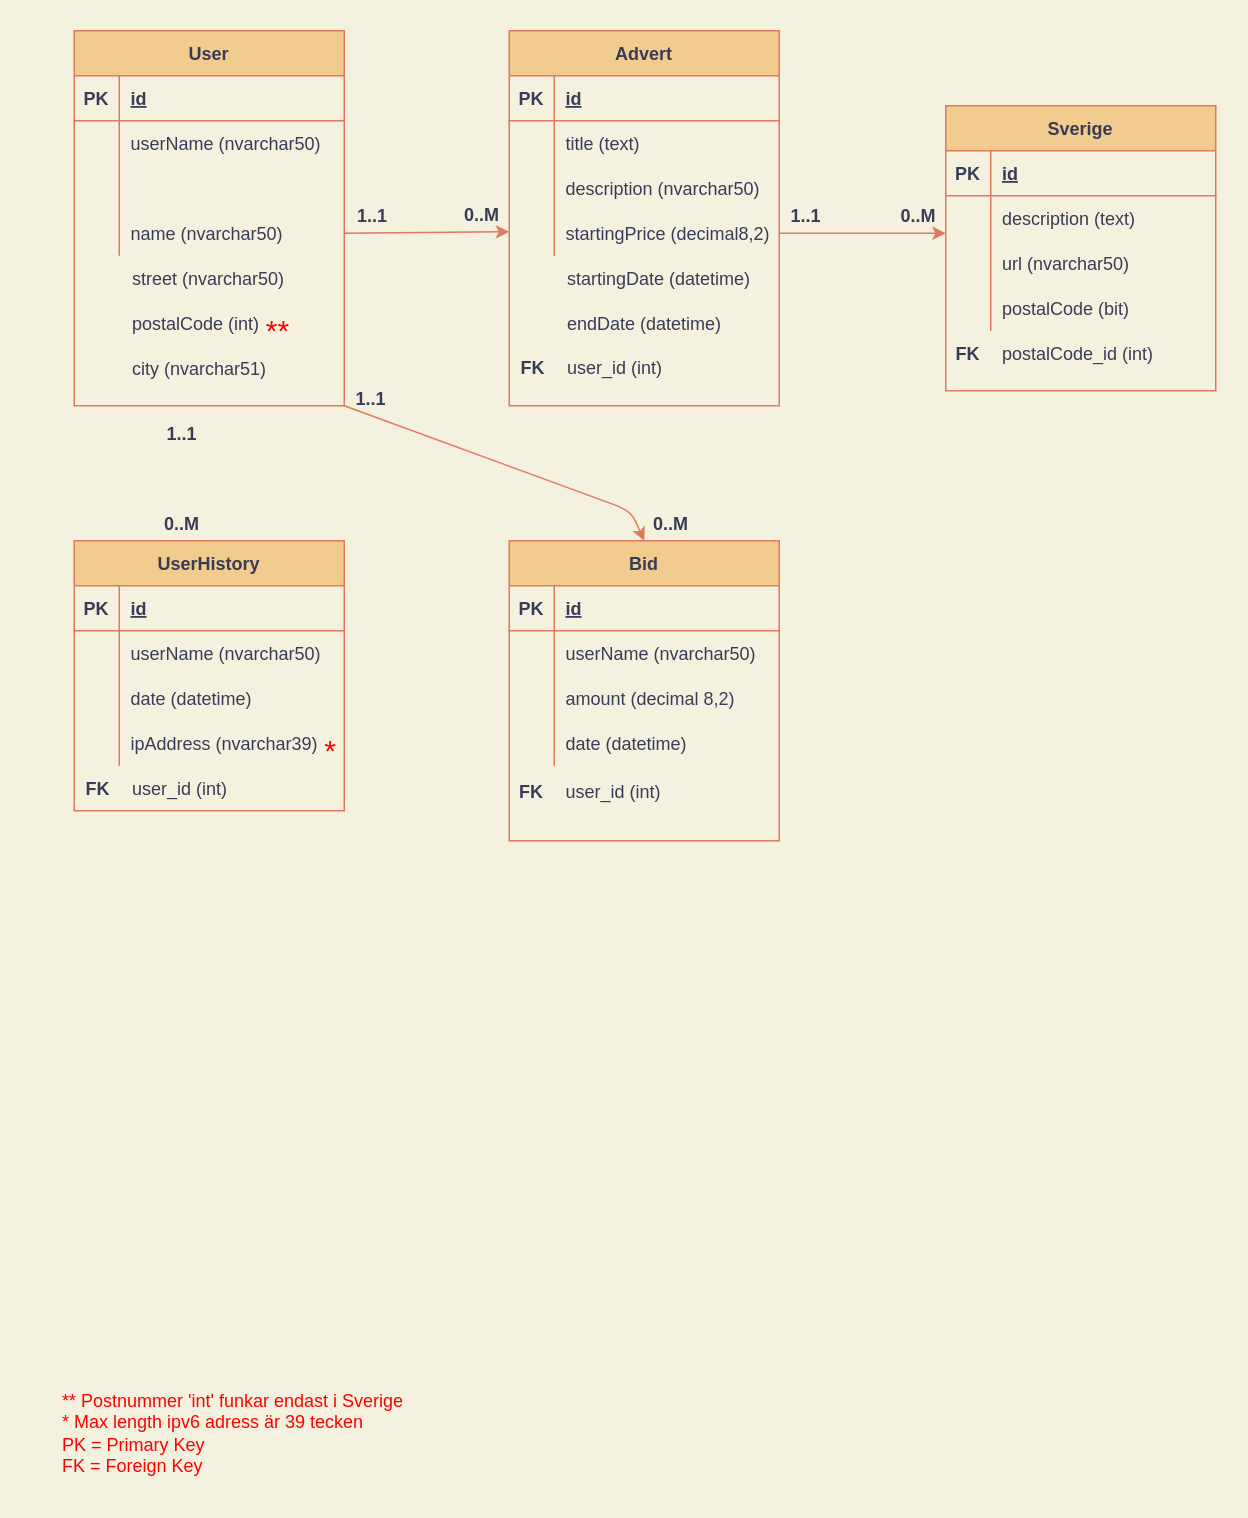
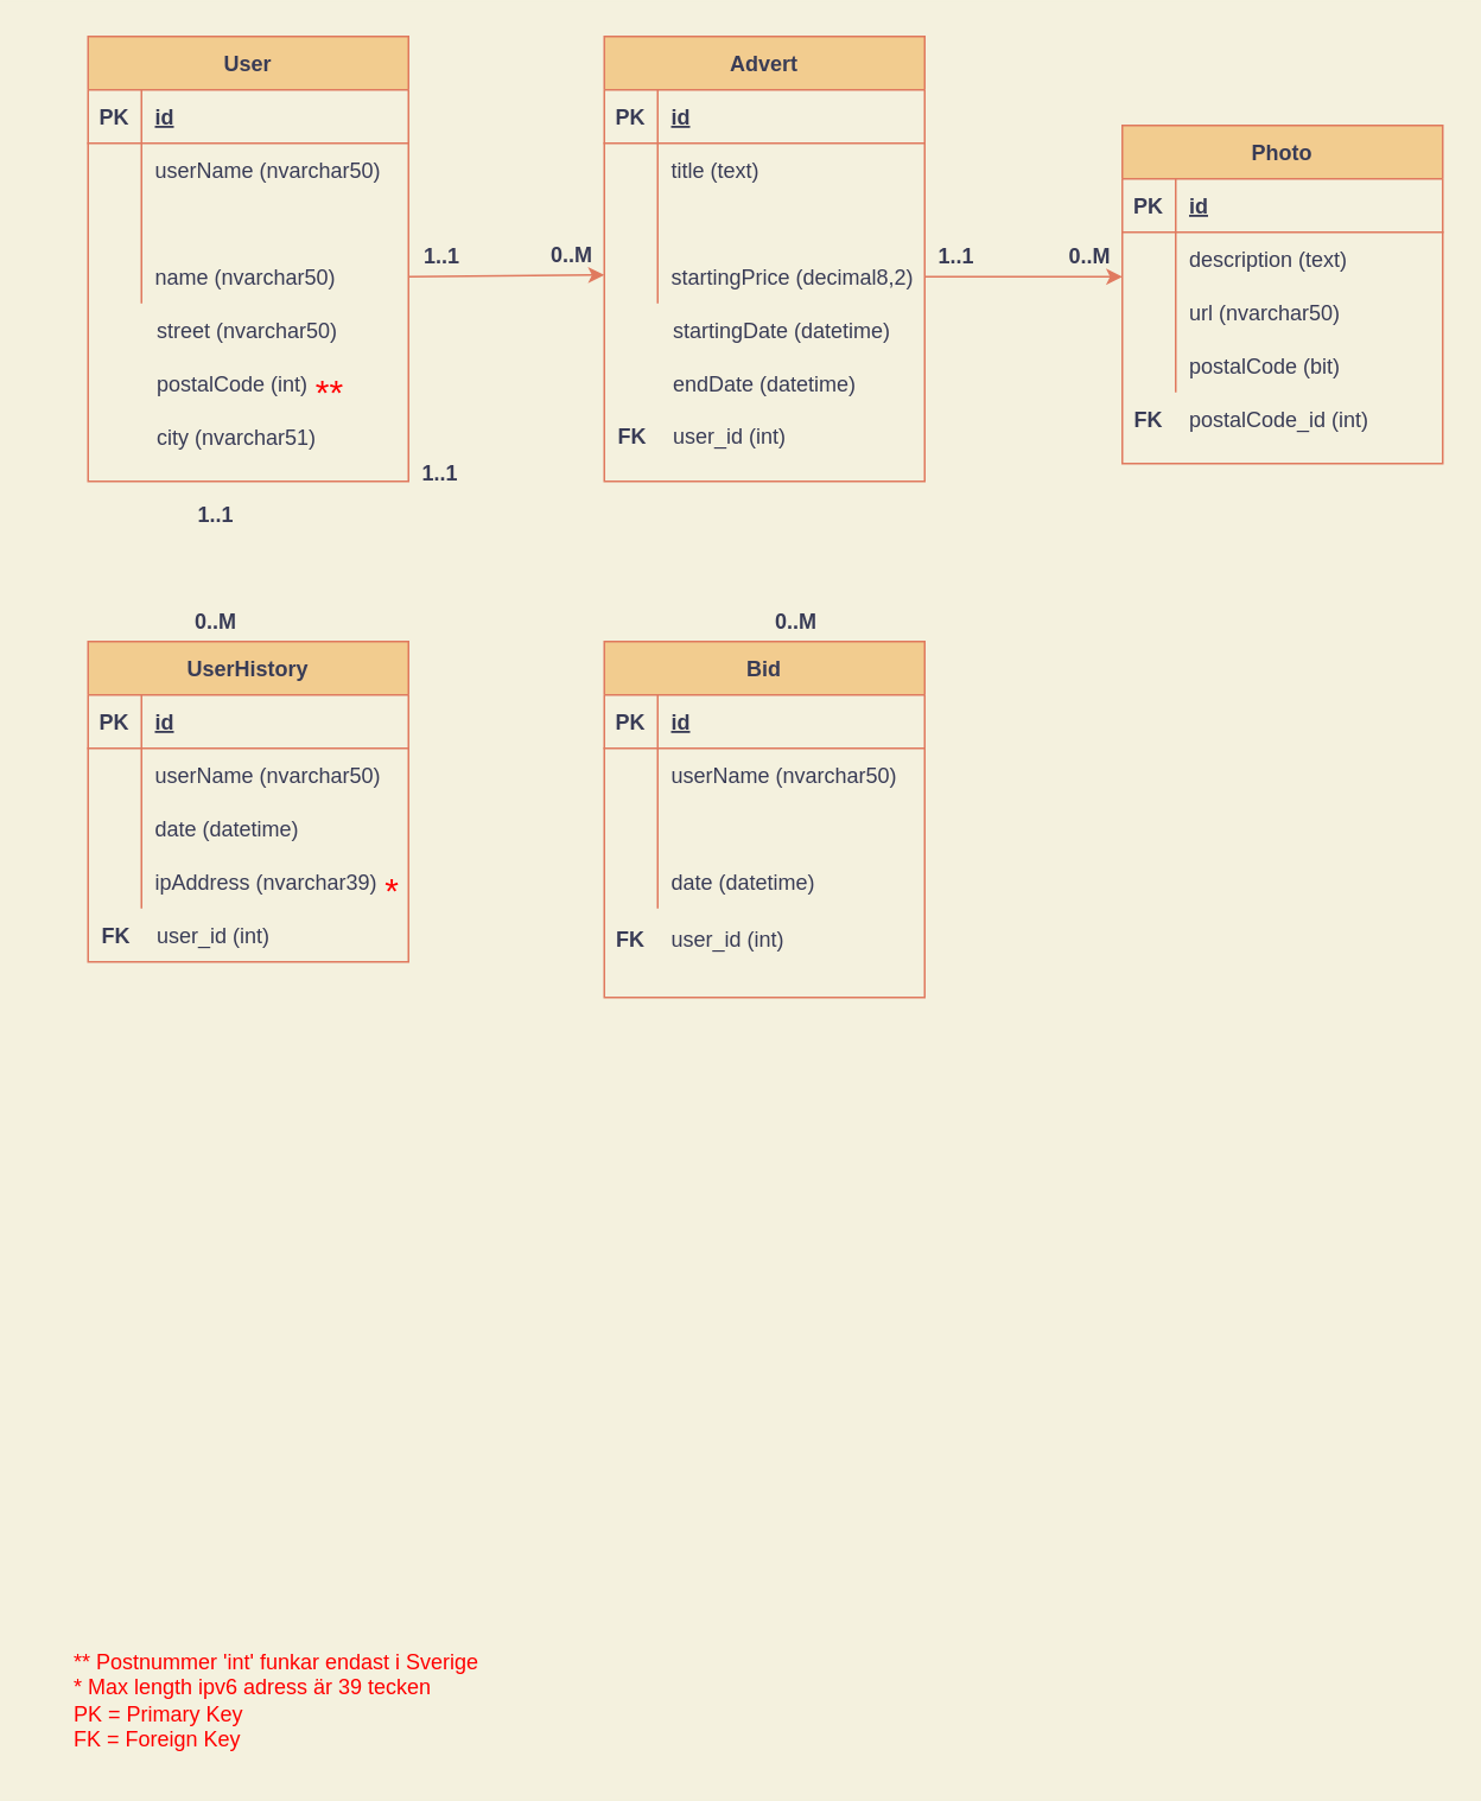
- <mxCell id="41" value="Sverige" style="shape=table;startSize=30;container=1;collapsible=1;childLayout=tableLayout;fixedRows=1;rowLines=0;fontStyle=1;align=center;resizeLast=1;rounded=0;sketch=0;fontColor=#393C56;strokeColor=#E07A5F;fillColor=#F2CC8F;" vertex="1" parent="1"><mxGeometry x="630" y="70" width="180" height="190" as="geometry" /></mxCell>
+ <mxCell id="41" value="Photo" style="shape=table;startSize=30;container=1;collapsible=1;childLayout=tableLayout;fixedRows=1;rowLines=0;fontStyle=1;align=center;resizeLast=1;rounded=0;sketch=0;fontColor=#393C56;strokeColor=#E07A5F;fillColor=#F2CC8F;" vertex="1" parent="1"><mxGeometry x="630" y="70" width="180" height="190" as="geometry" /></mxCell>
- <mxCell id="33" value="description (nvarchar50)" style="shape=partialRectangle;connectable=0;fillColor=none;top=0;left=0;bottom=0;right=0;align=left;spacingLeft=6;overflow=hidden;rounded=0;sketch=0;fontColor=#393C56;strokeColor=#E07A5F;" vertex="1" parent="31"><mxGeometry x="30" width="150" height="30" as="geometry"><mxRectangle width="150" height="30" as="alternateBounds" /></mxGeometry></mxCell>
- <mxCell id="92" value="" style="endArrow=classic;html=1;rounded=1;sketch=0;fontSize=20;fontColor=#393C56;strokeColor=#E07A5F;fillColor=#F2CC8F;curved=0;entryX=0.5;entryY=0;entryDx=0;entryDy=0;exitX=1;exitY=1;exitDx=0;exitDy=0;" edge="1" parent="1" source="2" target="67"><mxGeometry width="50" height="50" relative="1" as="geometry"><mxPoint x="320" y="300" as="sourcePoint" /><mxPoint x="149" y="370" as="targetPoint" /><Array as="points"><mxPoint x="420" y="340" /></Array></mxGeometry></mxCell>
- <mxCell id="76" value="amount (decimal 8,2)" style="shape=partialRectangle;connectable=0;fillColor=none;top=0;left=0;bottom=0;right=0;align=left;spacingLeft=6;overflow=hidden;rounded=0;sketch=0;fontColor=#393C56;strokeColor=#E07A5F;" vertex="1" parent="74"><mxGeometry x="30" width="150" height="30" as="geometry"><mxRectangle width="150" height="30" as="alternateBounds" /></mxGeometry></mxCell>
